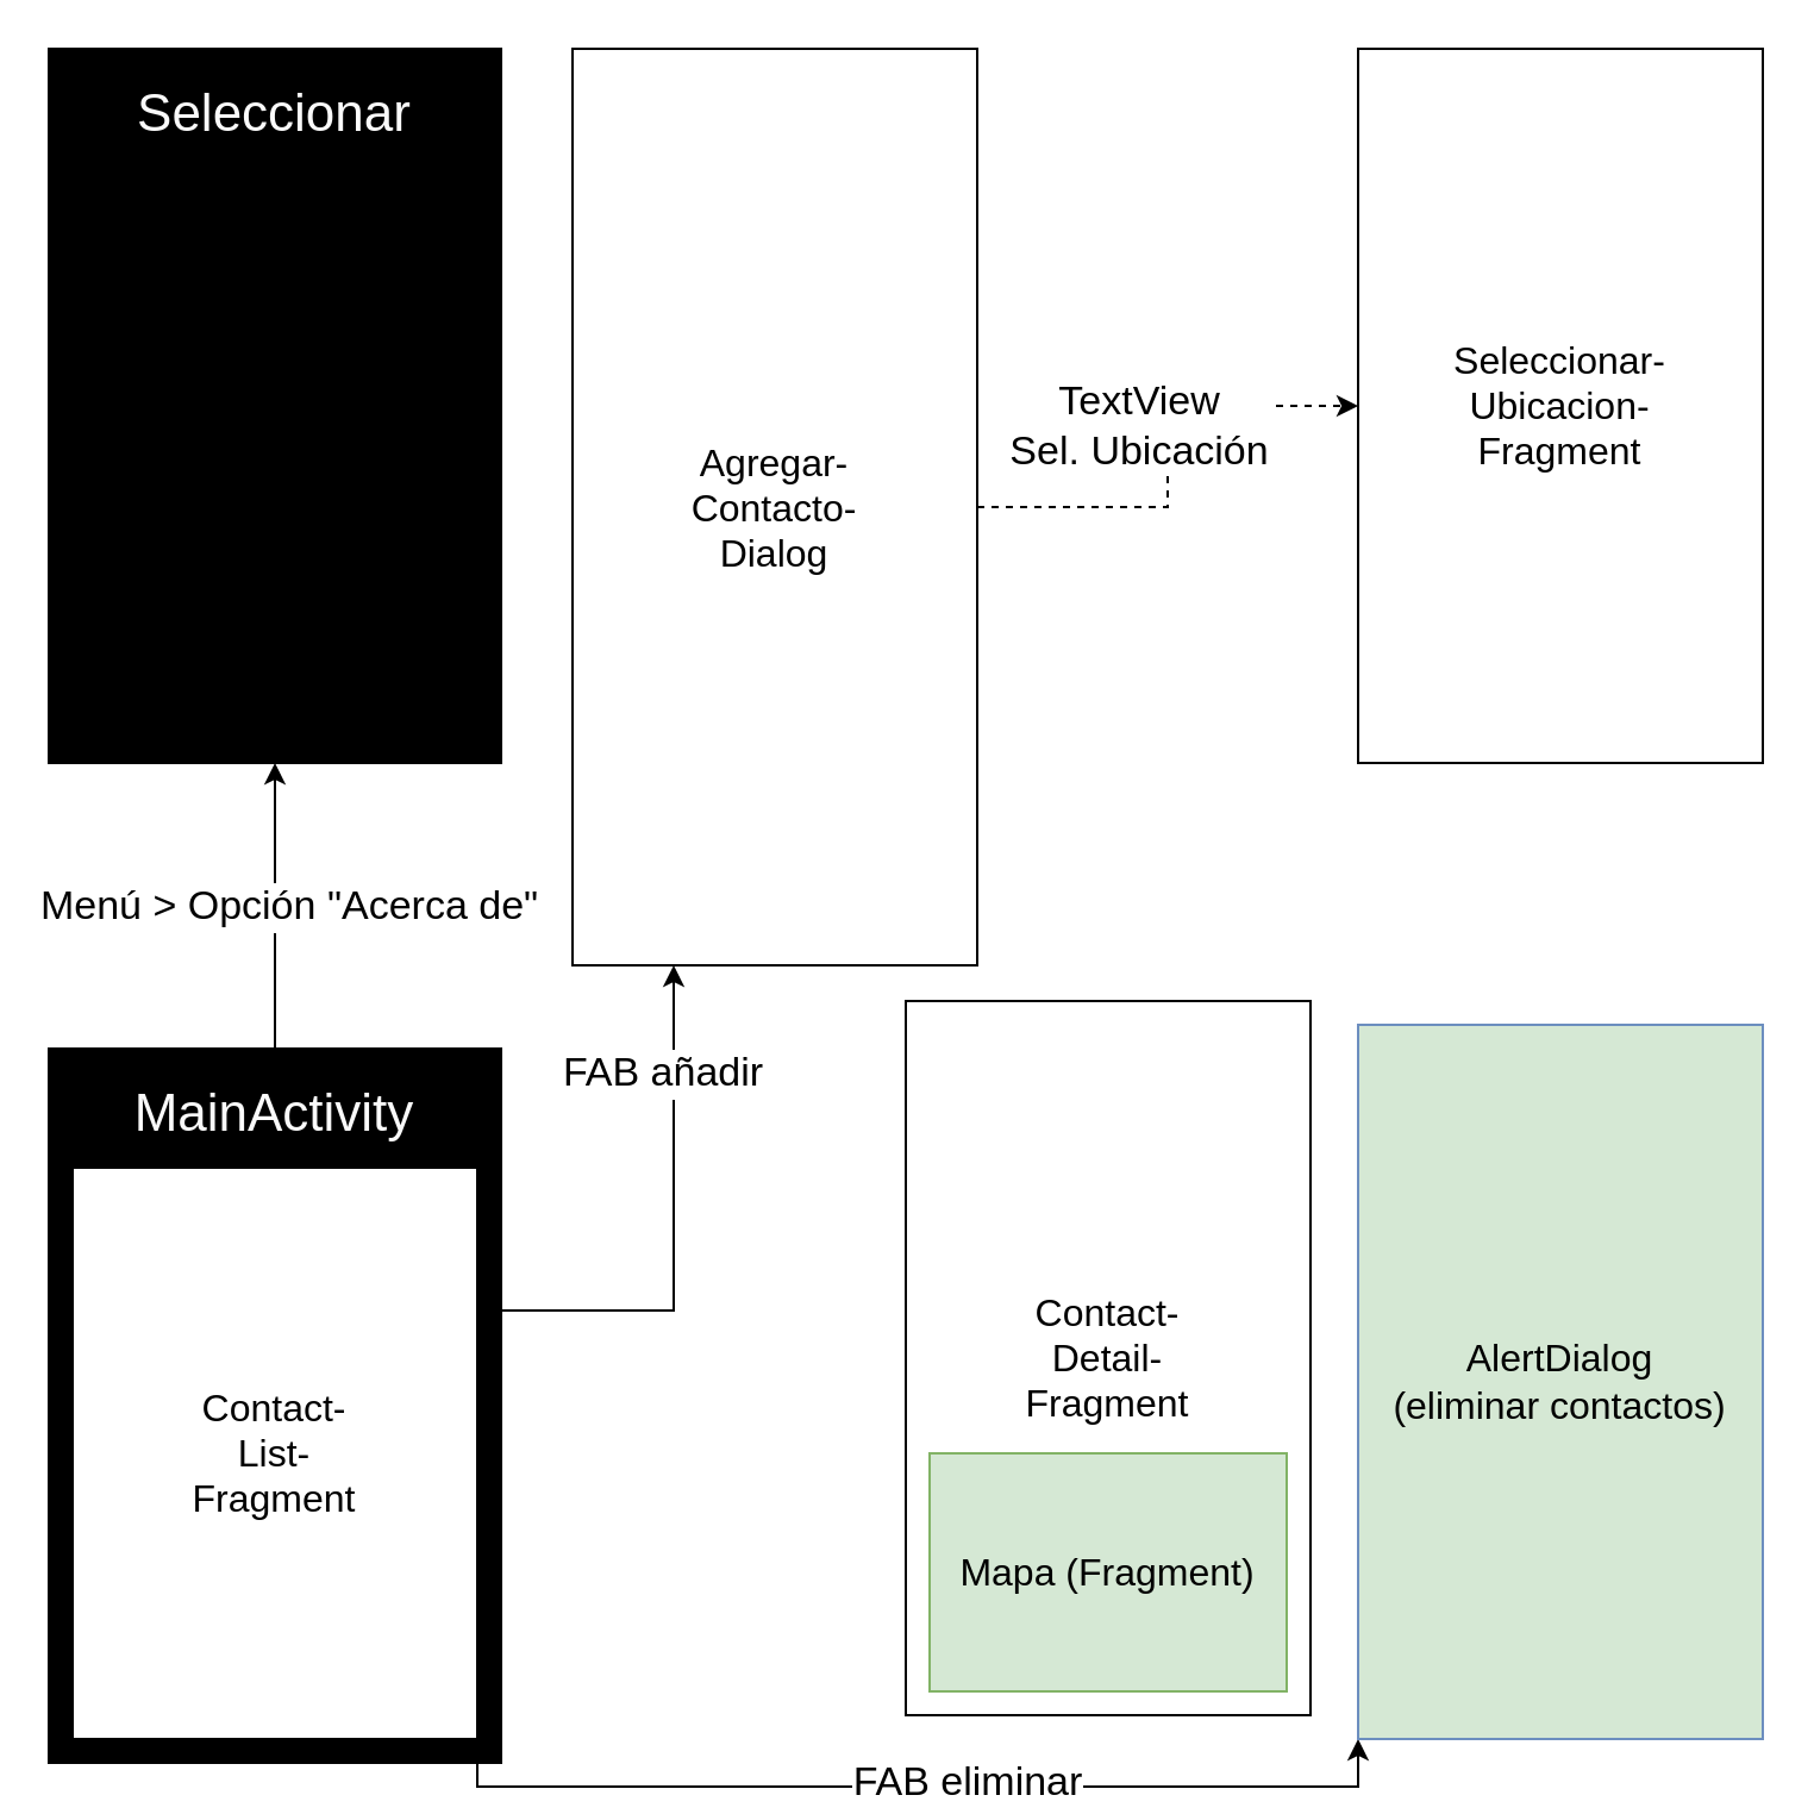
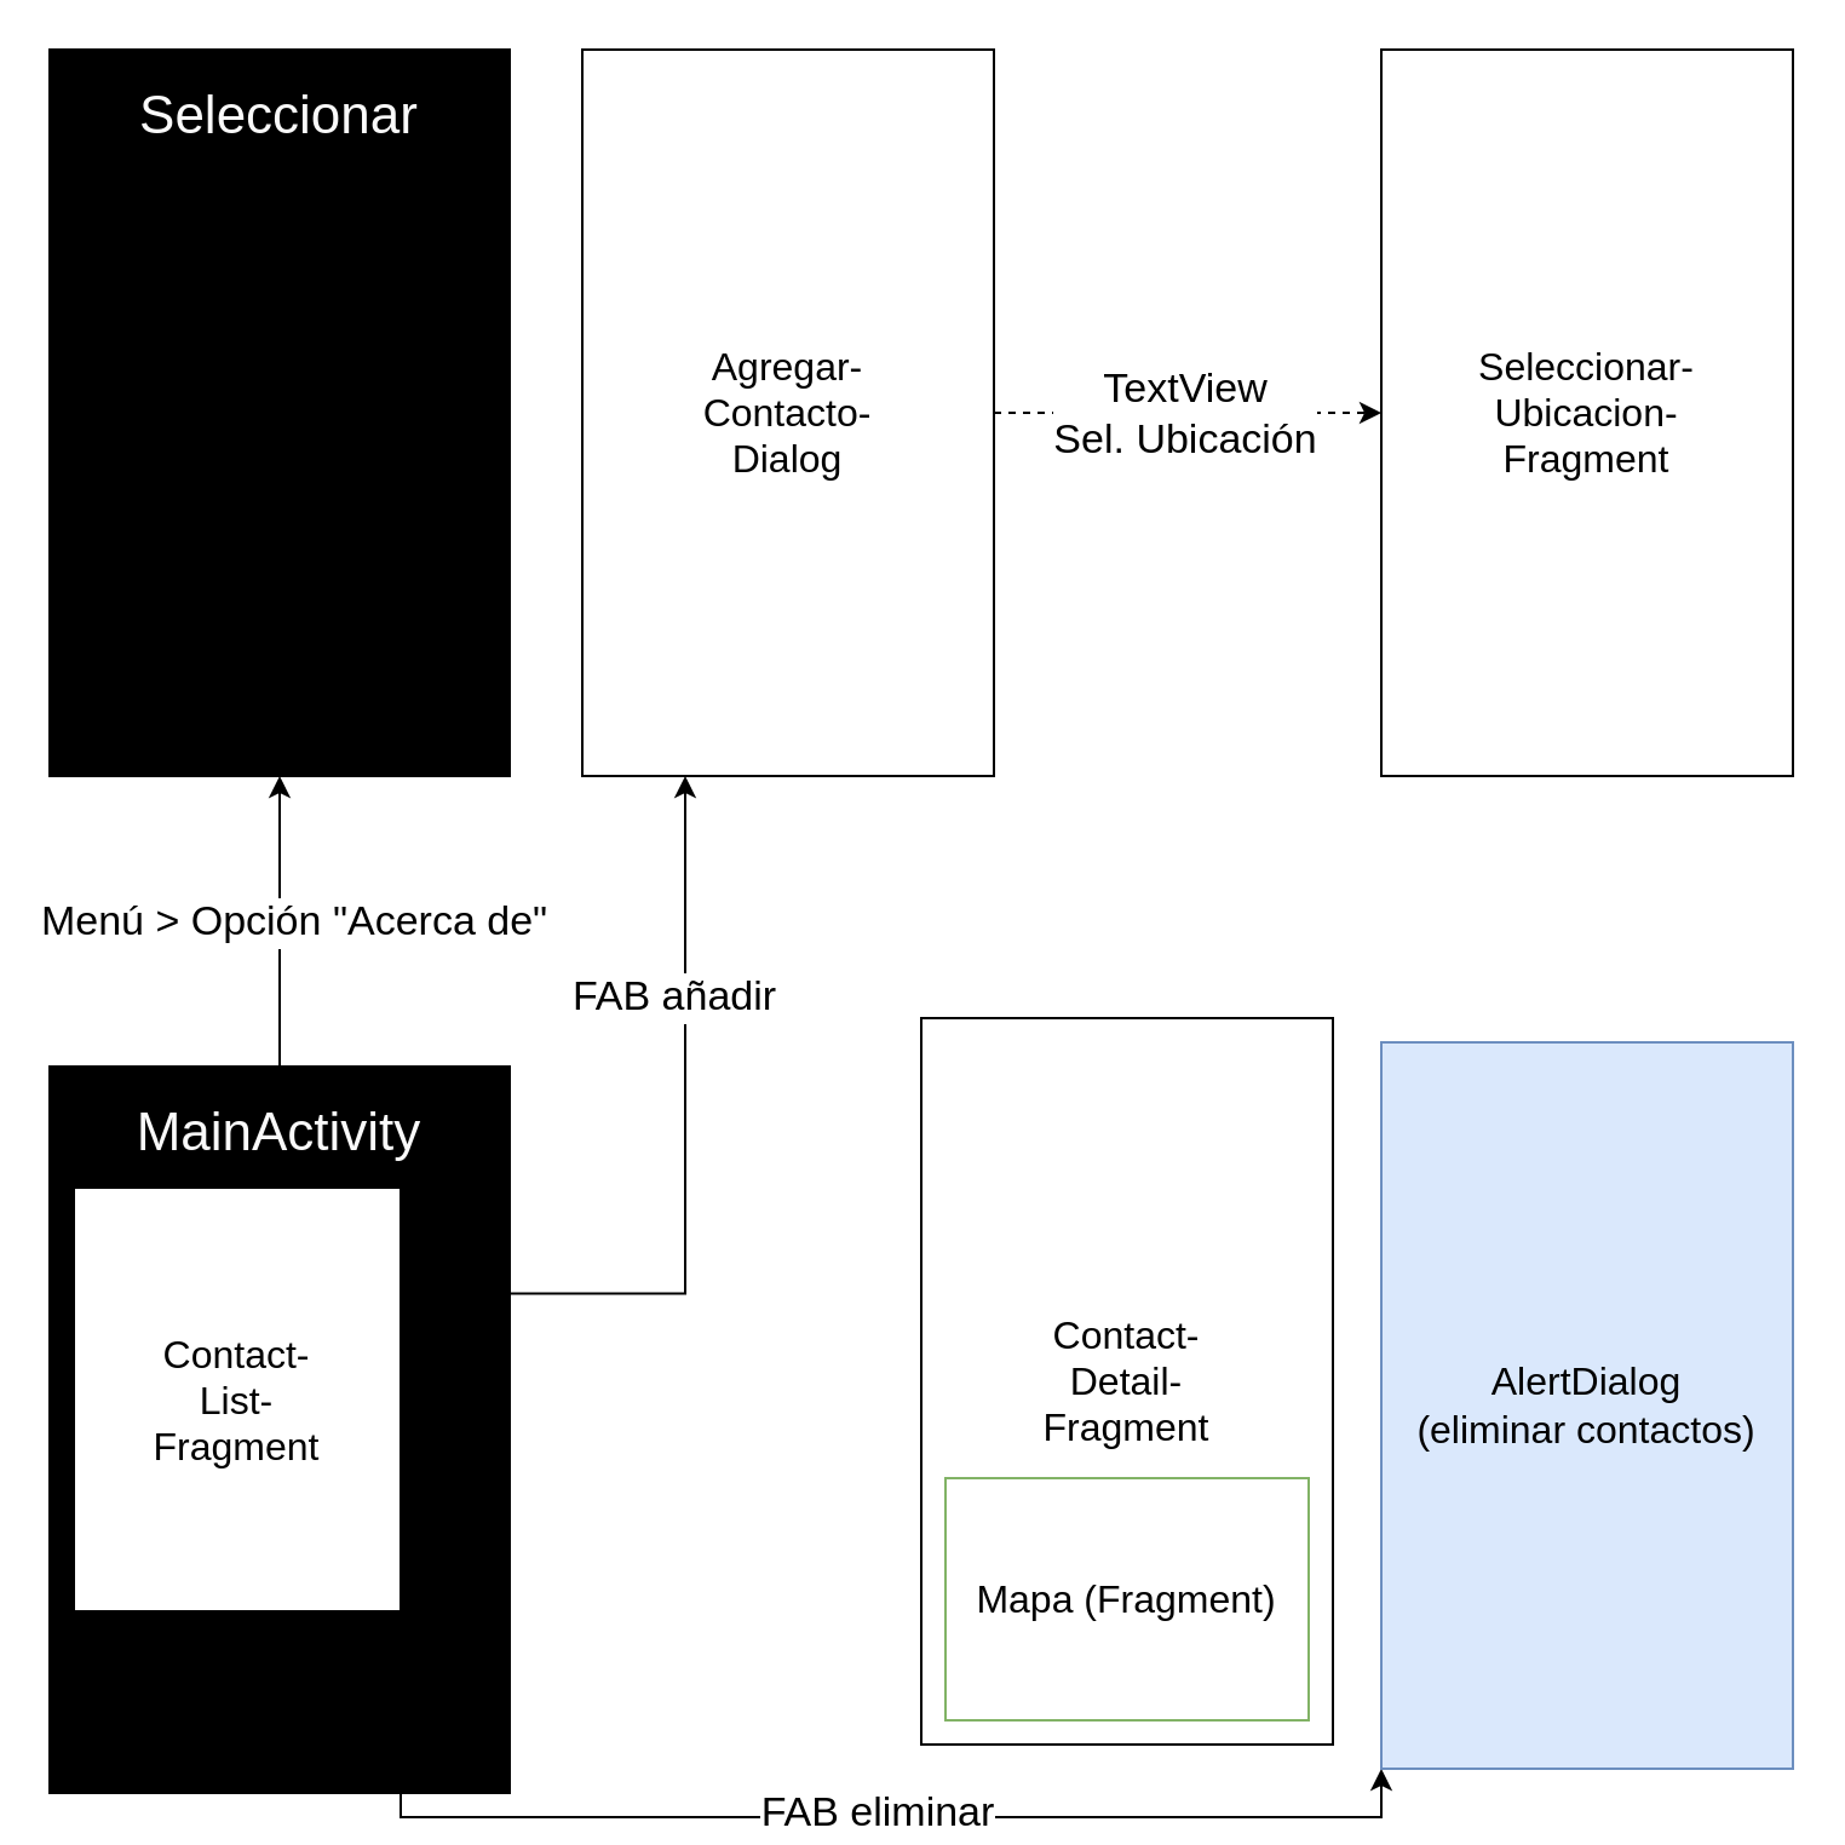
- <mxCell id="7" value="&lt;font style=&quot;font-size: 16px;&quot;&gt;Agregar-&lt;/font&gt;&lt;div&gt;&lt;font style=&quot;font-size: 16px;&quot;&gt;Contacto-&lt;/font&gt;&lt;/div&gt;&lt;div&gt;&lt;font style=&quot;font-size: 16px;&quot;&gt;Dialog&lt;/font&gt;&lt;/div&gt;" style="rounded=0;whiteSpace=wrap;html=1;" parent="1" vertex="1"><mxGeometry x="240" y="20" width="170" height="385" as="geometry" /></mxCell>
+ <mxCell id="7" value="&lt;font style=&quot;font-size: 16px;&quot;&gt;Agregar-&lt;/font&gt;&lt;div&gt;&lt;font style=&quot;font-size: 16px;&quot;&gt;Contacto-&lt;/font&gt;&lt;/div&gt;&lt;div&gt;&lt;font style=&quot;font-size: 16px;&quot;&gt;Dialog&lt;/font&gt;&lt;/div&gt;" style="rounded=0;whiteSpace=wrap;html=1;" parent="1" vertex="1"><mxGeometry x="240" y="20" width="170" height="300" as="geometry" /></mxCell>
- <mxCell id="15" value="&lt;span style=&quot;font-size: 16px;&quot;&gt;AlertDialog&lt;br&gt;(eliminar contactos)&lt;/span&gt;" style="rounded=0;whiteSpace=wrap;html=1;fillColor=#d5e8d4;strokeColor=#6c8ebf;" vertex="1" parent="1"><mxGeometry x="570" y="430" width="170" height="300" as="geometry" /></mxCell>
+ <mxCell id="15" value="&lt;span style=&quot;font-size: 16px;&quot;&gt;AlertDialog&lt;br&gt;(eliminar contactos)&lt;/span&gt;" style="rounded=0;whiteSpace=wrap;html=1;fillColor=#dae8fc;strokeColor=#6c8ebf;" vertex="1" parent="1"><mxGeometry x="570" y="430" width="170" height="300" as="geometry" /></mxCell>
- <mxCell id="6" value="&lt;font style=&quot;font-size: 16px;&quot;&gt;Contact-&lt;/font&gt;&lt;div&gt;&lt;font style=&quot;font-size: 16px;&quot;&gt;List-&lt;/font&gt;&lt;/div&gt;&lt;div&gt;&lt;font style=&quot;font-size: 16px;&quot;&gt;Fragment&lt;/font&gt;&lt;/div&gt;" style="rounded=0;whiteSpace=wrap;html=1;" parent="1" vertex="1"><mxGeometry x="30" y="490" width="170" height="240" as="geometry" /></mxCell>
+ <mxCell id="6" value="&lt;font style=&quot;font-size: 16px;&quot;&gt;Contact-&lt;/font&gt;&lt;div&gt;&lt;font style=&quot;font-size: 16px;&quot;&gt;List-&lt;/font&gt;&lt;/div&gt;&lt;div&gt;&lt;font style=&quot;font-size: 16px;&quot;&gt;Fragment&lt;/font&gt;&lt;/div&gt;" style="rounded=0;whiteSpace=wrap;html=1;" parent="1" vertex="1"><mxGeometry x="30" y="490" width="135" height="175" as="geometry" /></mxCell>
- <mxCell id="17" value="&lt;span style=&quot;font-size: 16px;&quot;&gt;Mapa (Fragment)&lt;/span&gt;" style="rounded=0;whiteSpace=wrap;html=1;fillColor=#d5e8d4;strokeColor=#82b366;" vertex="1" parent="1"><mxGeometry x="390" y="610" width="150" height="100" as="geometry" /></mxCell>
+ <mxCell id="17" value="&lt;span style=&quot;font-size: 16px;&quot;&gt;Mapa (Fragment)&lt;/span&gt;" style="rounded=0;whiteSpace=wrap;html=1;fillColor=#ffffff;strokeColor=#82b366;" vertex="1" parent="1"><mxGeometry x="390" y="610" width="150" height="100" as="geometry" /></mxCell>
